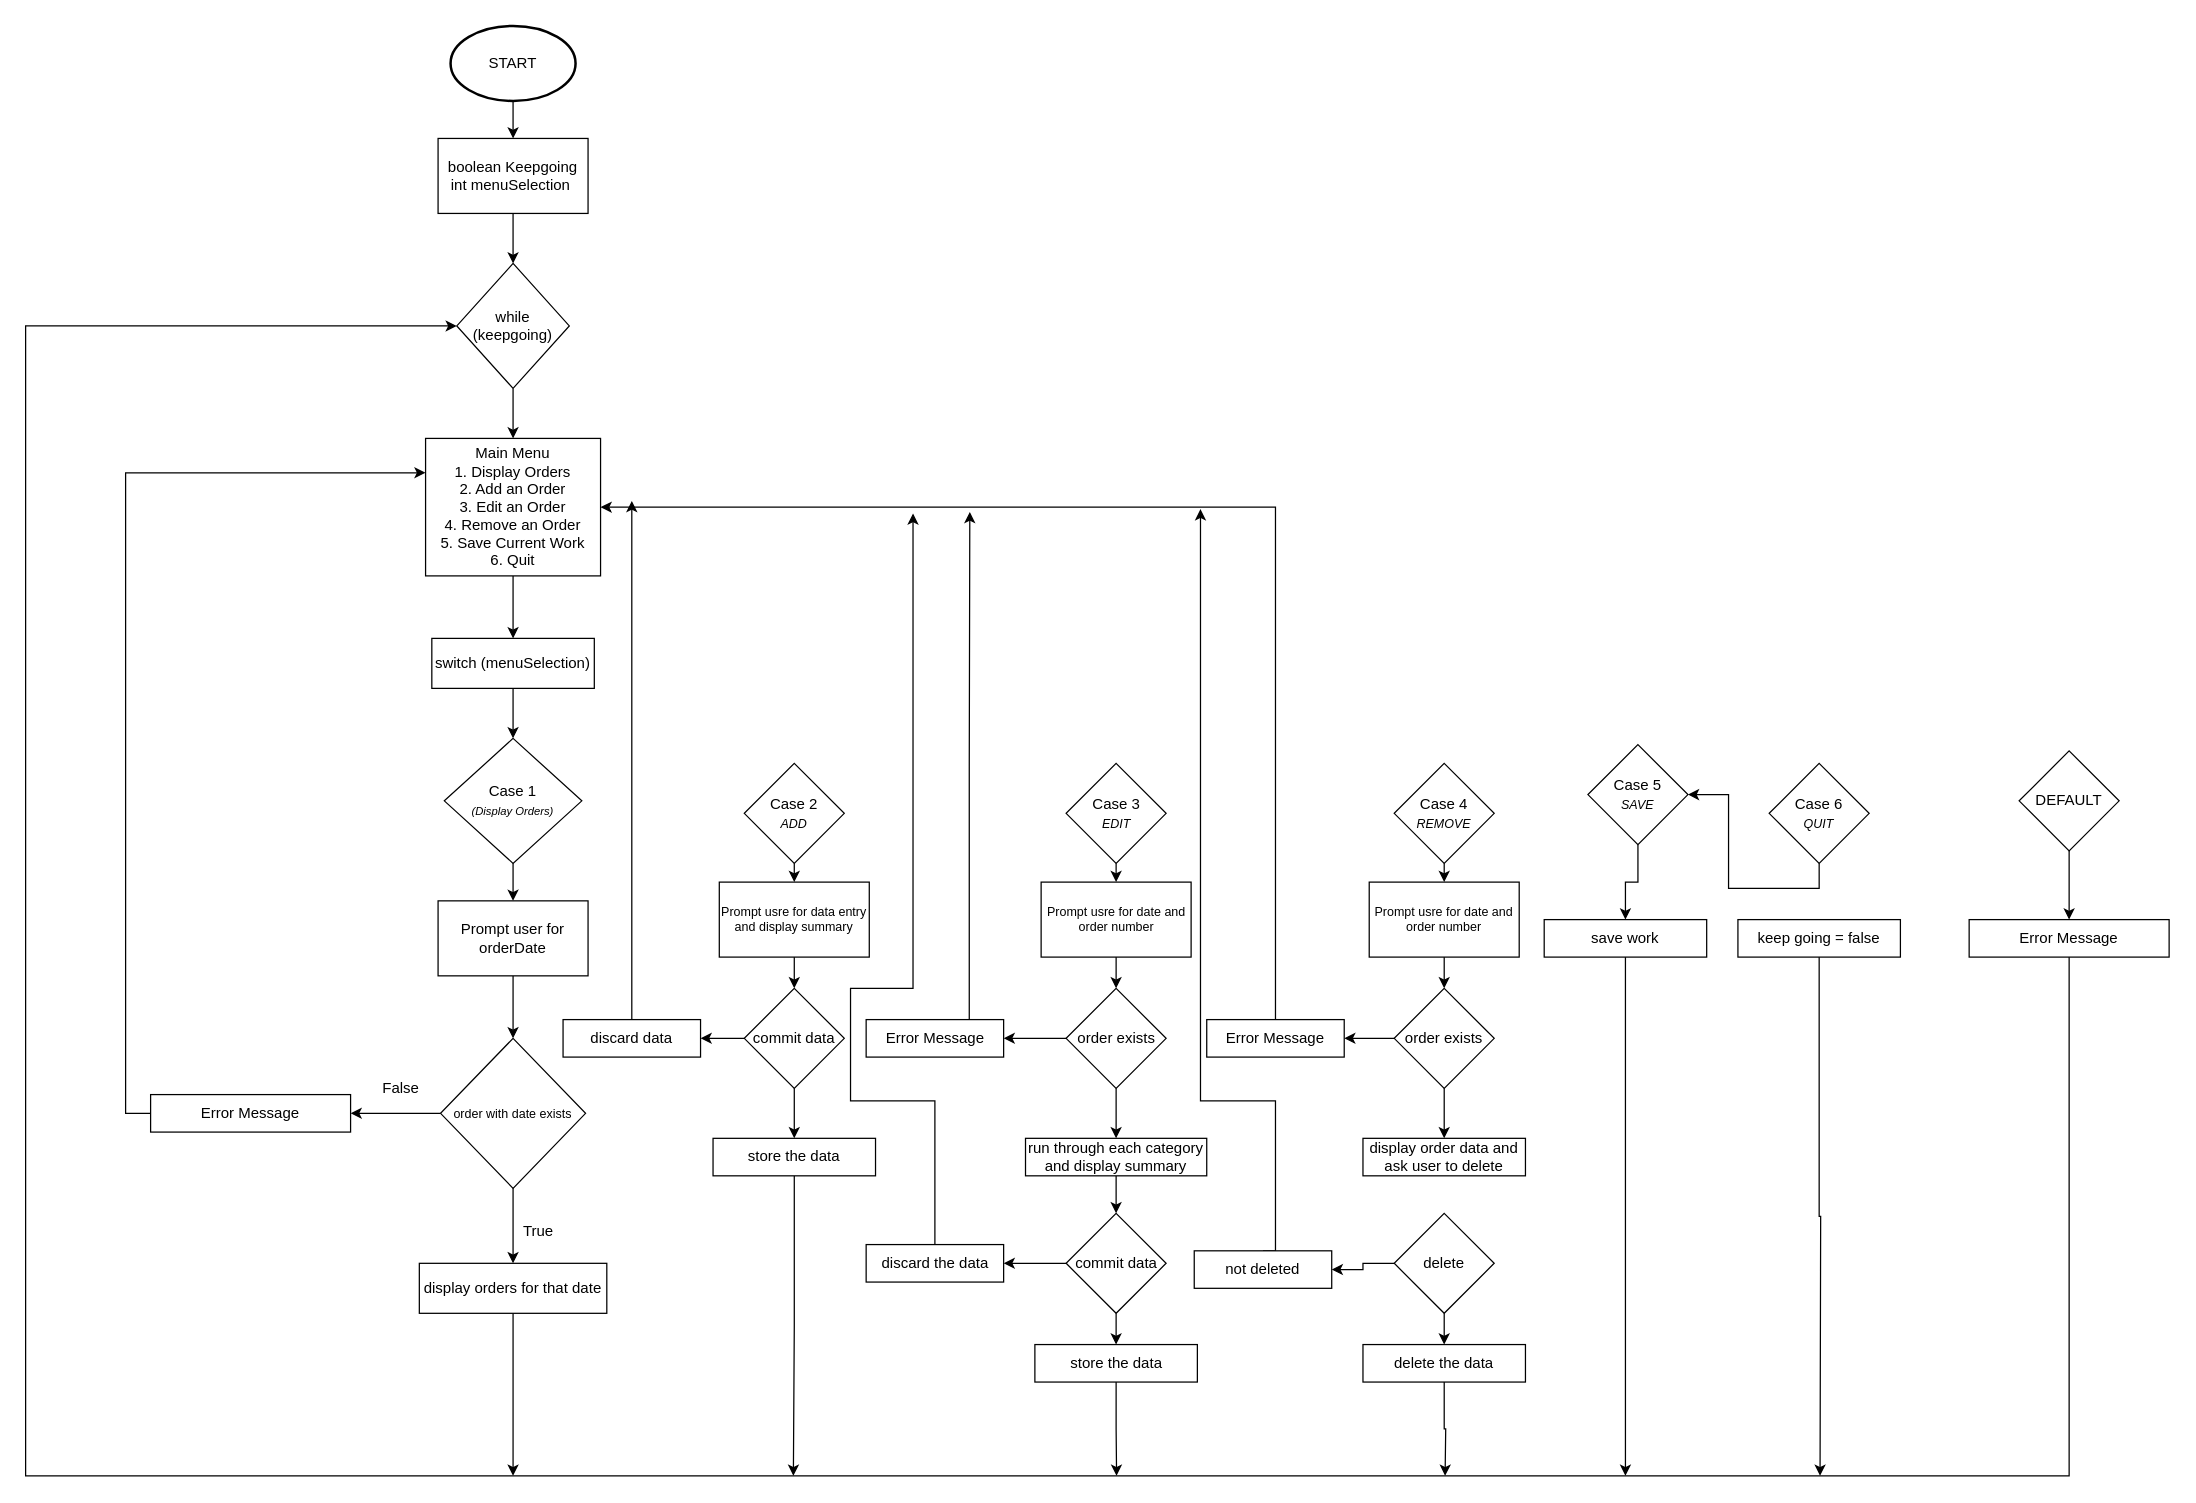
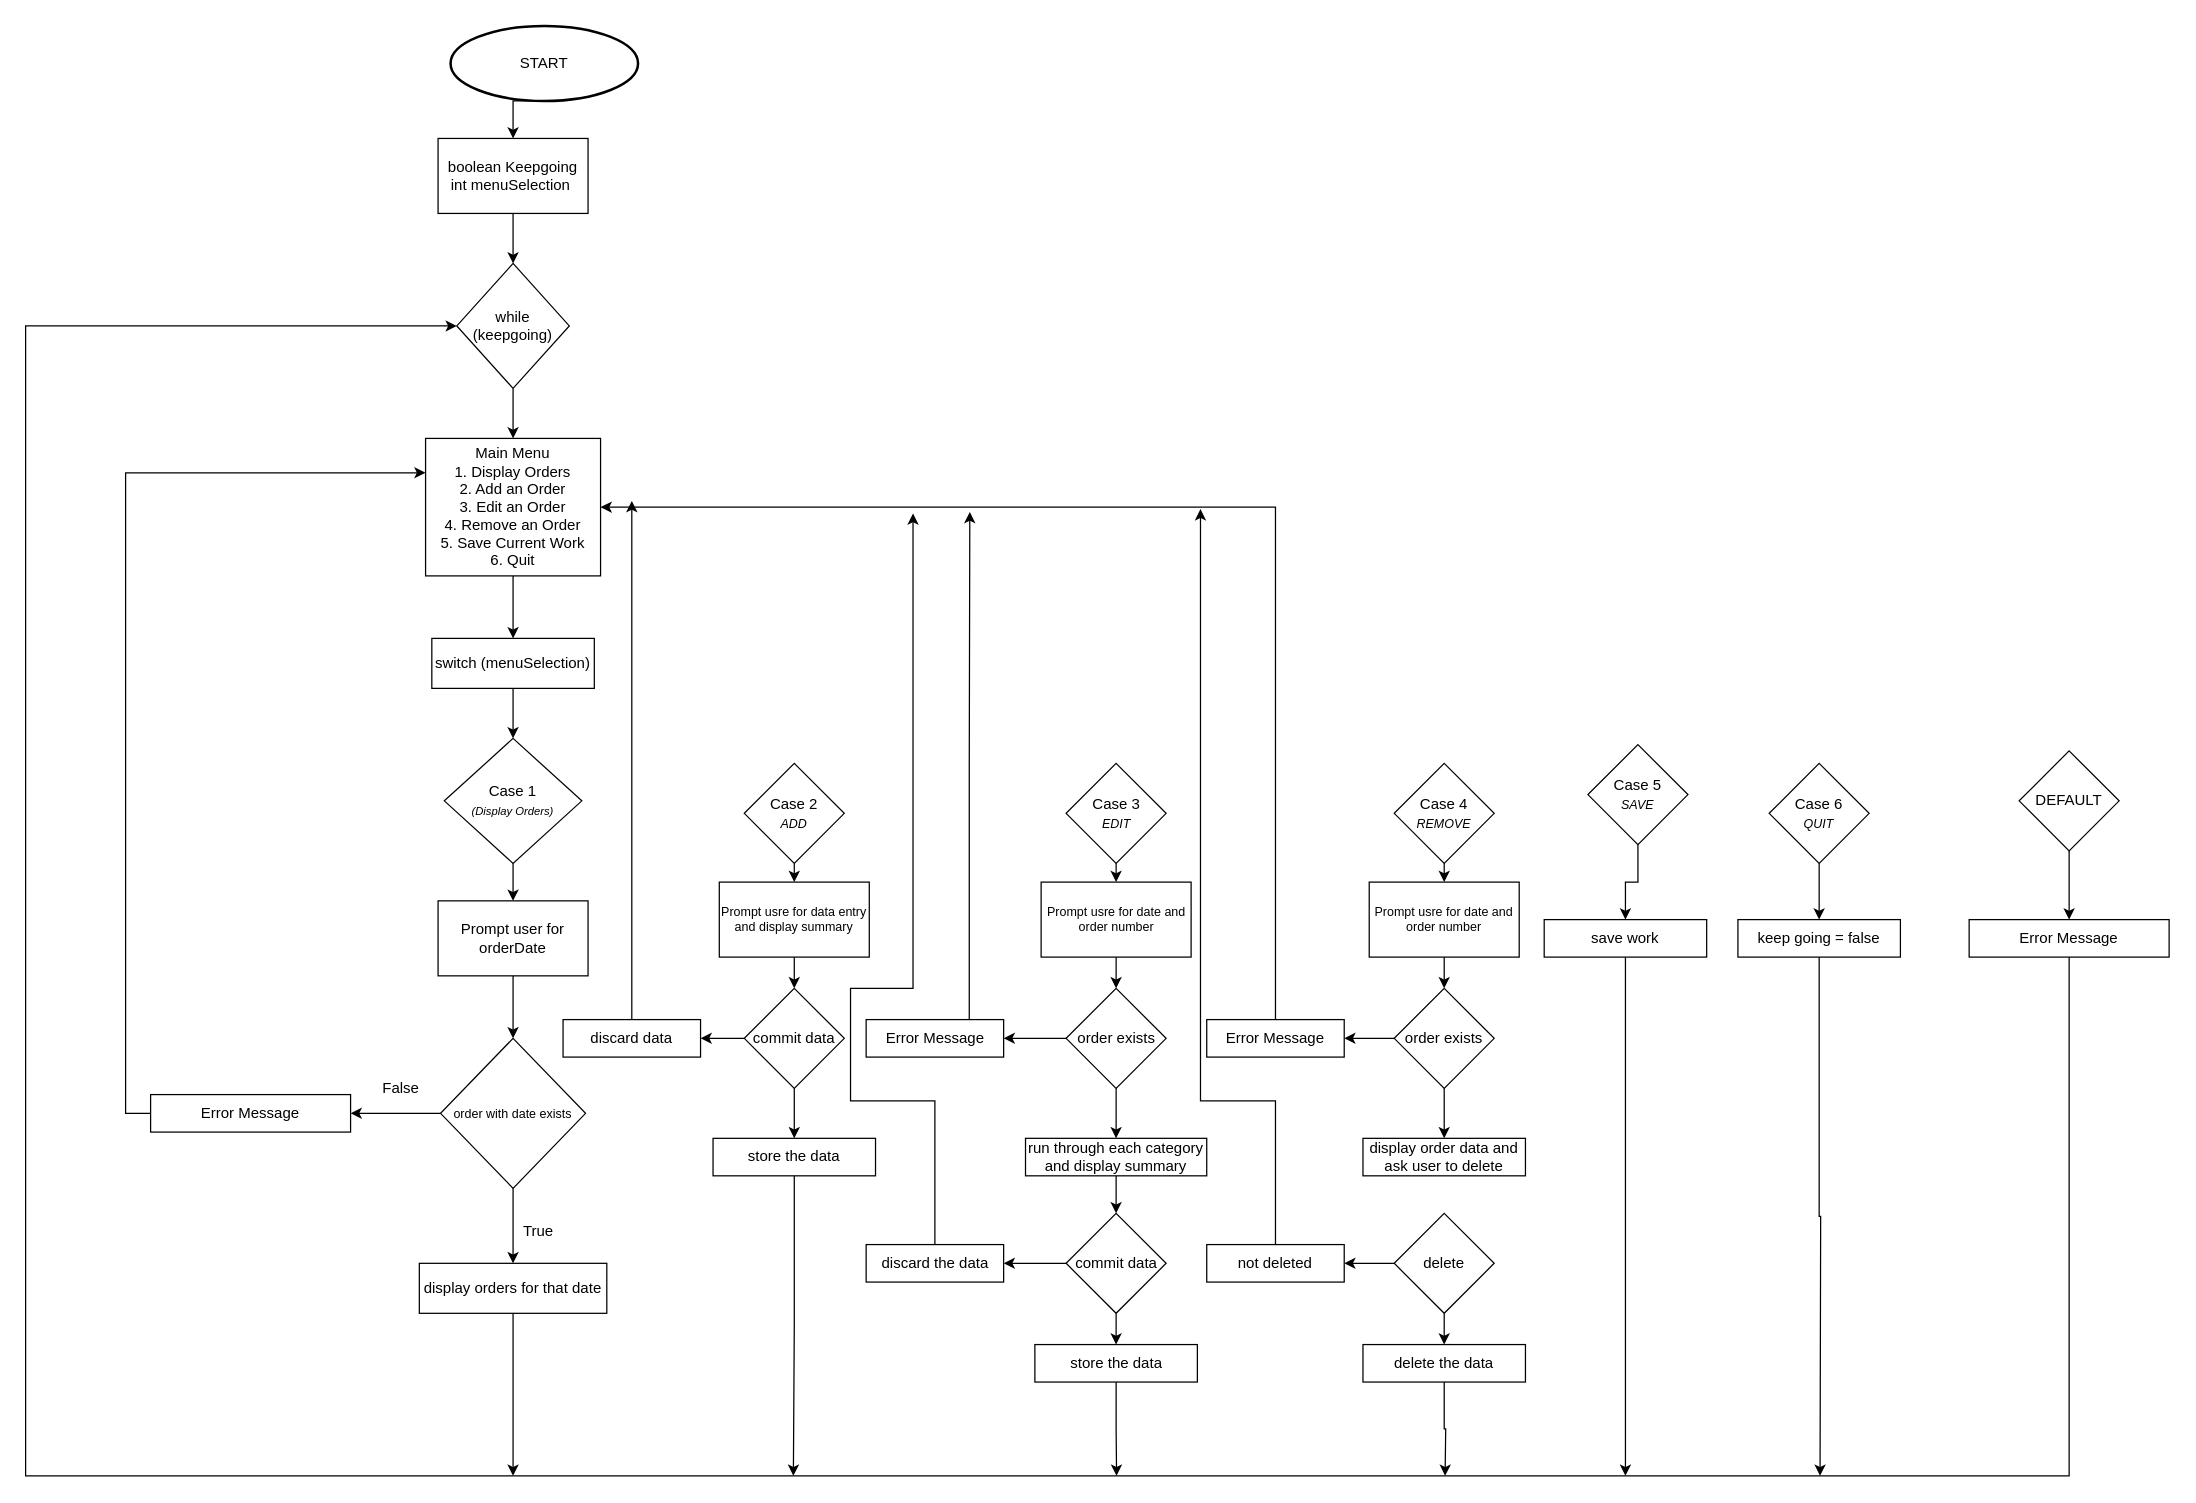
- <mxCell id="3" value="START" style="strokeWidth=2;html=1;shape=mxgraph.flowchart.start_1;whiteSpace=wrap;" parent="1" vertex="1"><mxGeometry x="360" y="20" width="100" height="60" as="geometry" /></mxCell>
+ <mxCell id="3" value="START" style="strokeWidth=2;html=1;shape=mxgraph.flowchart.start_1;whiteSpace=wrap;" parent="1" vertex="1"><mxGeometry x="360" y="20" width="150" height="60" as="geometry" /></mxCell>
- <mxCell id="29" style="edgeStyle=orthogonalEdgeStyle;rounded=0;orthogonalLoop=1;jettySize=auto;html=1;exitX=0.5;exitY=1;exitDx=0;exitDy=0;fontSize=10;" edge="1" parent="1" source="30" target="34"><mxGeometry relative="1" as="geometry" /></mxCell>
+ <mxCell id="29" style="edgeStyle=orthogonalEdgeStyle;rounded=0;orthogonalLoop=1;jettySize=auto;html=1;exitX=0.5;exitY=1;exitDx=0;exitDy=0;entryX=0.5;entryY=0;entryDx=0;entryDy=0;fontSize=10;" edge="1" parent="1" source="30" target="32"><mxGeometry relative="1" as="geometry" /></mxCell>
- <mxCell id="82" value="not deleted" style="rounded=0;whiteSpace=wrap;html=1;fontSize=12;" vertex="1" parent="1"><mxGeometry x="955" y="1000" width="110" height="30" as="geometry" /></mxCell>
+ <mxCell id="82" value="not deleted" style="rounded=0;whiteSpace=wrap;html=1;fontSize=12;" vertex="1" parent="1"><mxGeometry x="965" y="995" width="110" height="30" as="geometry" /></mxCell>
